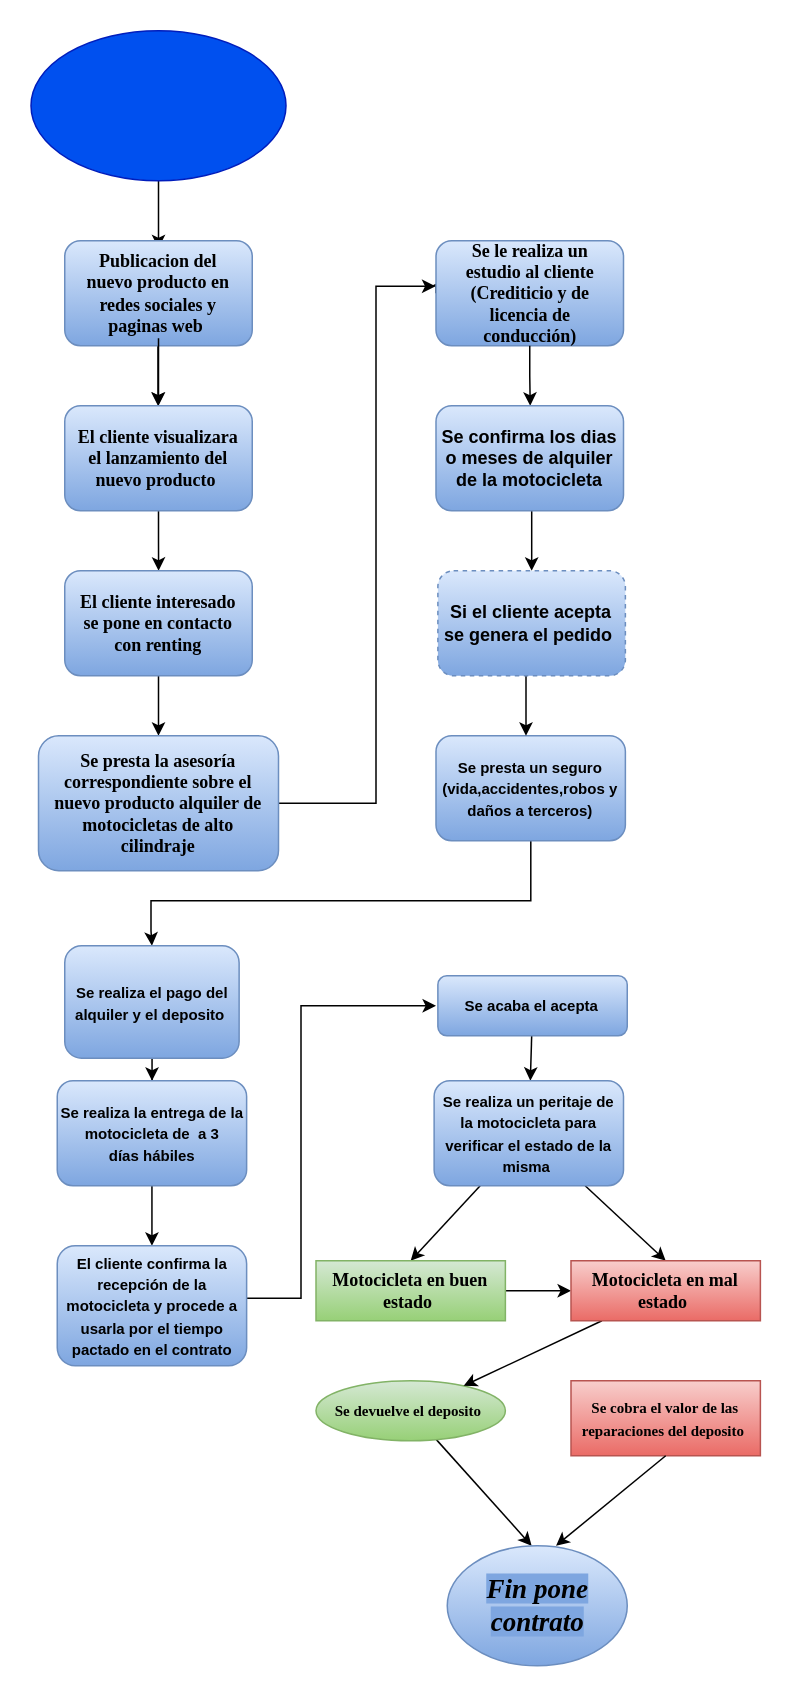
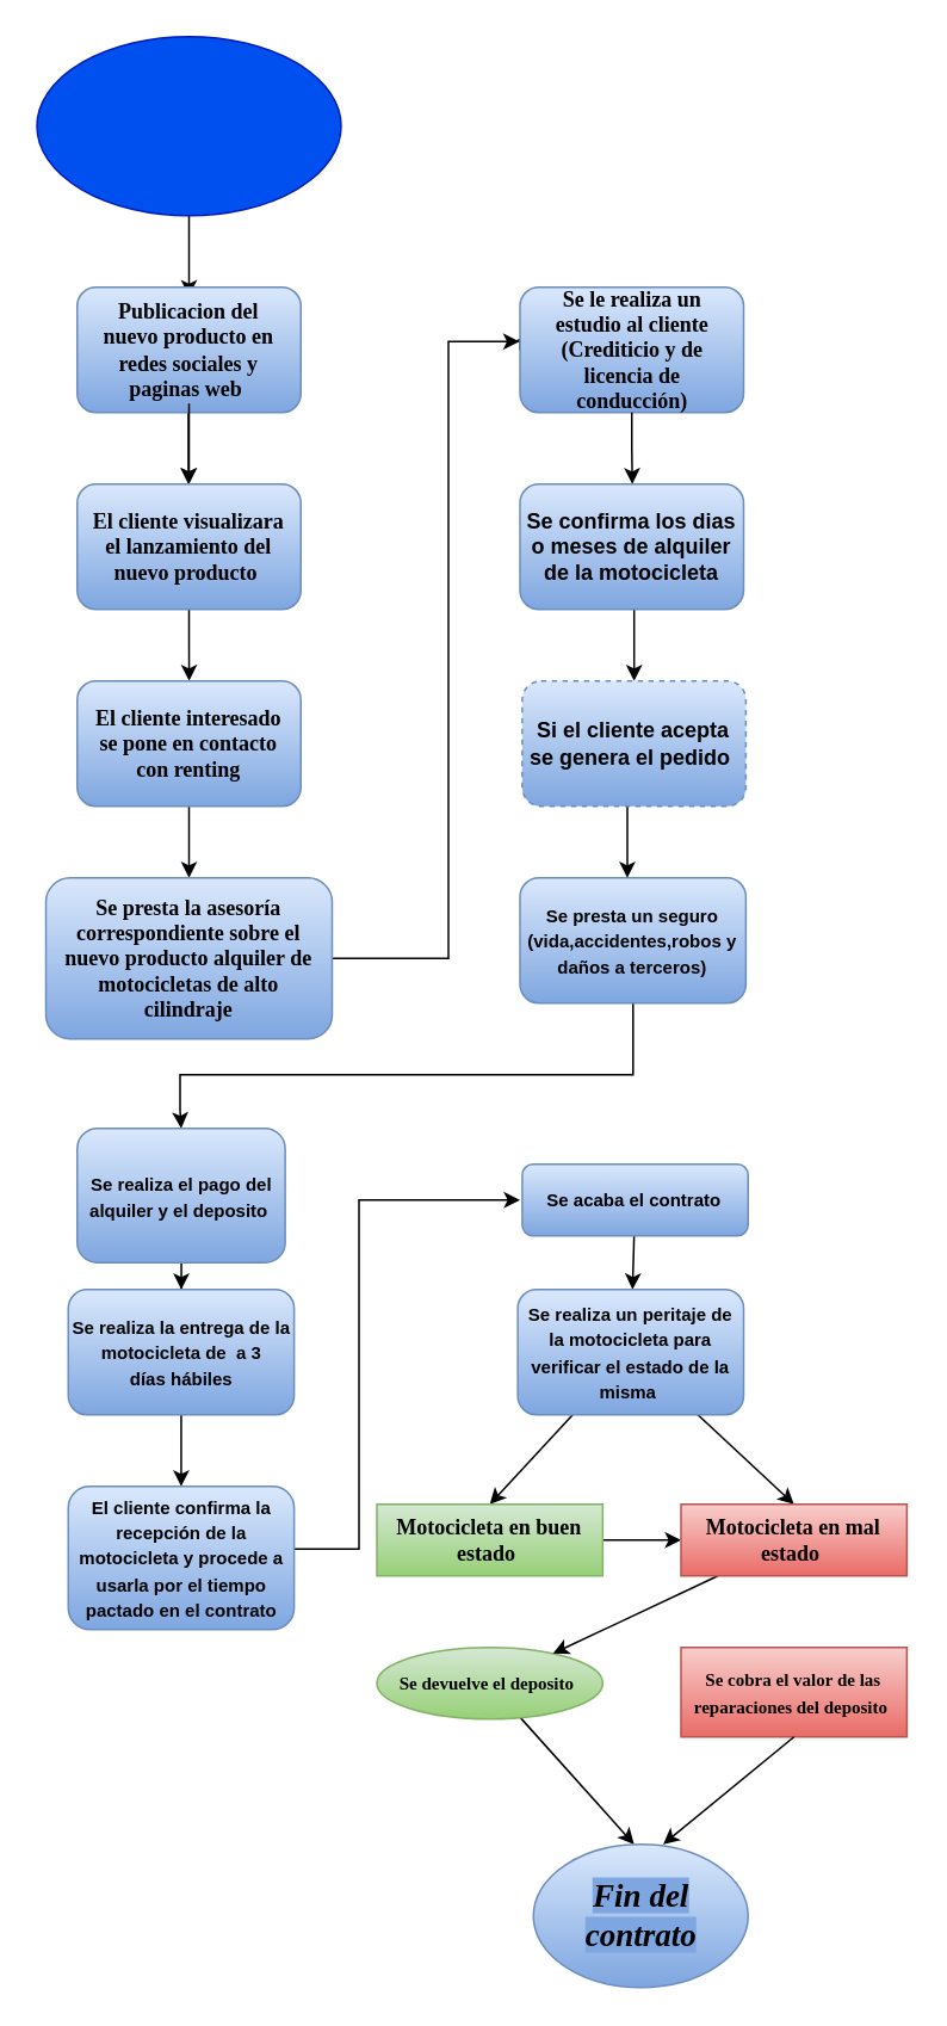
- <mxCell id="35" value="&lt;b&gt;&lt;font style=&quot;font-size: 10px;&quot;&gt;Se acaba el acepta&lt;/font&gt;&lt;/b&gt;" style="rounded=1;whiteSpace=wrap;html=1;fillColor=#dae8fc;gradientColor=#7ea6e0;strokeColor=#6c8ebf;" parent="1" vertex="1"><mxGeometry x="291.25" y="650" width="126.25" height="40" as="geometry" /></mxCell>
+ <mxCell id="35" value="&lt;b&gt;&lt;font style=&quot;font-size: 10px;&quot;&gt;Se acaba el contrato&lt;/font&gt;&lt;/b&gt;" style="rounded=1;whiteSpace=wrap;html=1;fillColor=#dae8fc;gradientColor=#7ea6e0;strokeColor=#6c8ebf;" parent="1" vertex="1"><mxGeometry x="291.25" y="650" width="126.25" height="40" as="geometry" /></mxCell>
- <mxCell id="49" value="&lt;h2&gt;&lt;font face=&quot;Georgia&quot;&gt;&lt;i style=&quot;background-color: rgb(126, 166, 224);&quot;&gt;Fin pone contrato&lt;/i&gt;&lt;/font&gt;&lt;/h2&gt;" style="text;html=1;strokeColor=none;fillColor=none;align=center;verticalAlign=middle;whiteSpace=wrap;rounded=0;" parent="1" vertex="1"><mxGeometry x="317.5" y="1040" width="80" height="60" as="geometry" /></mxCell>
+ <mxCell id="49" value="&lt;h2&gt;&lt;font face=&quot;Georgia&quot;&gt;&lt;i style=&quot;background-color: rgb(126, 166, 224);&quot;&gt;Fin del contrato&lt;/i&gt;&lt;/font&gt;&lt;/h2&gt;" style="text;html=1;strokeColor=none;fillColor=none;align=center;verticalAlign=middle;whiteSpace=wrap;rounded=0;" parent="1" vertex="1"><mxGeometry x="317.5" y="1040" width="80" height="60" as="geometry" /></mxCell>
